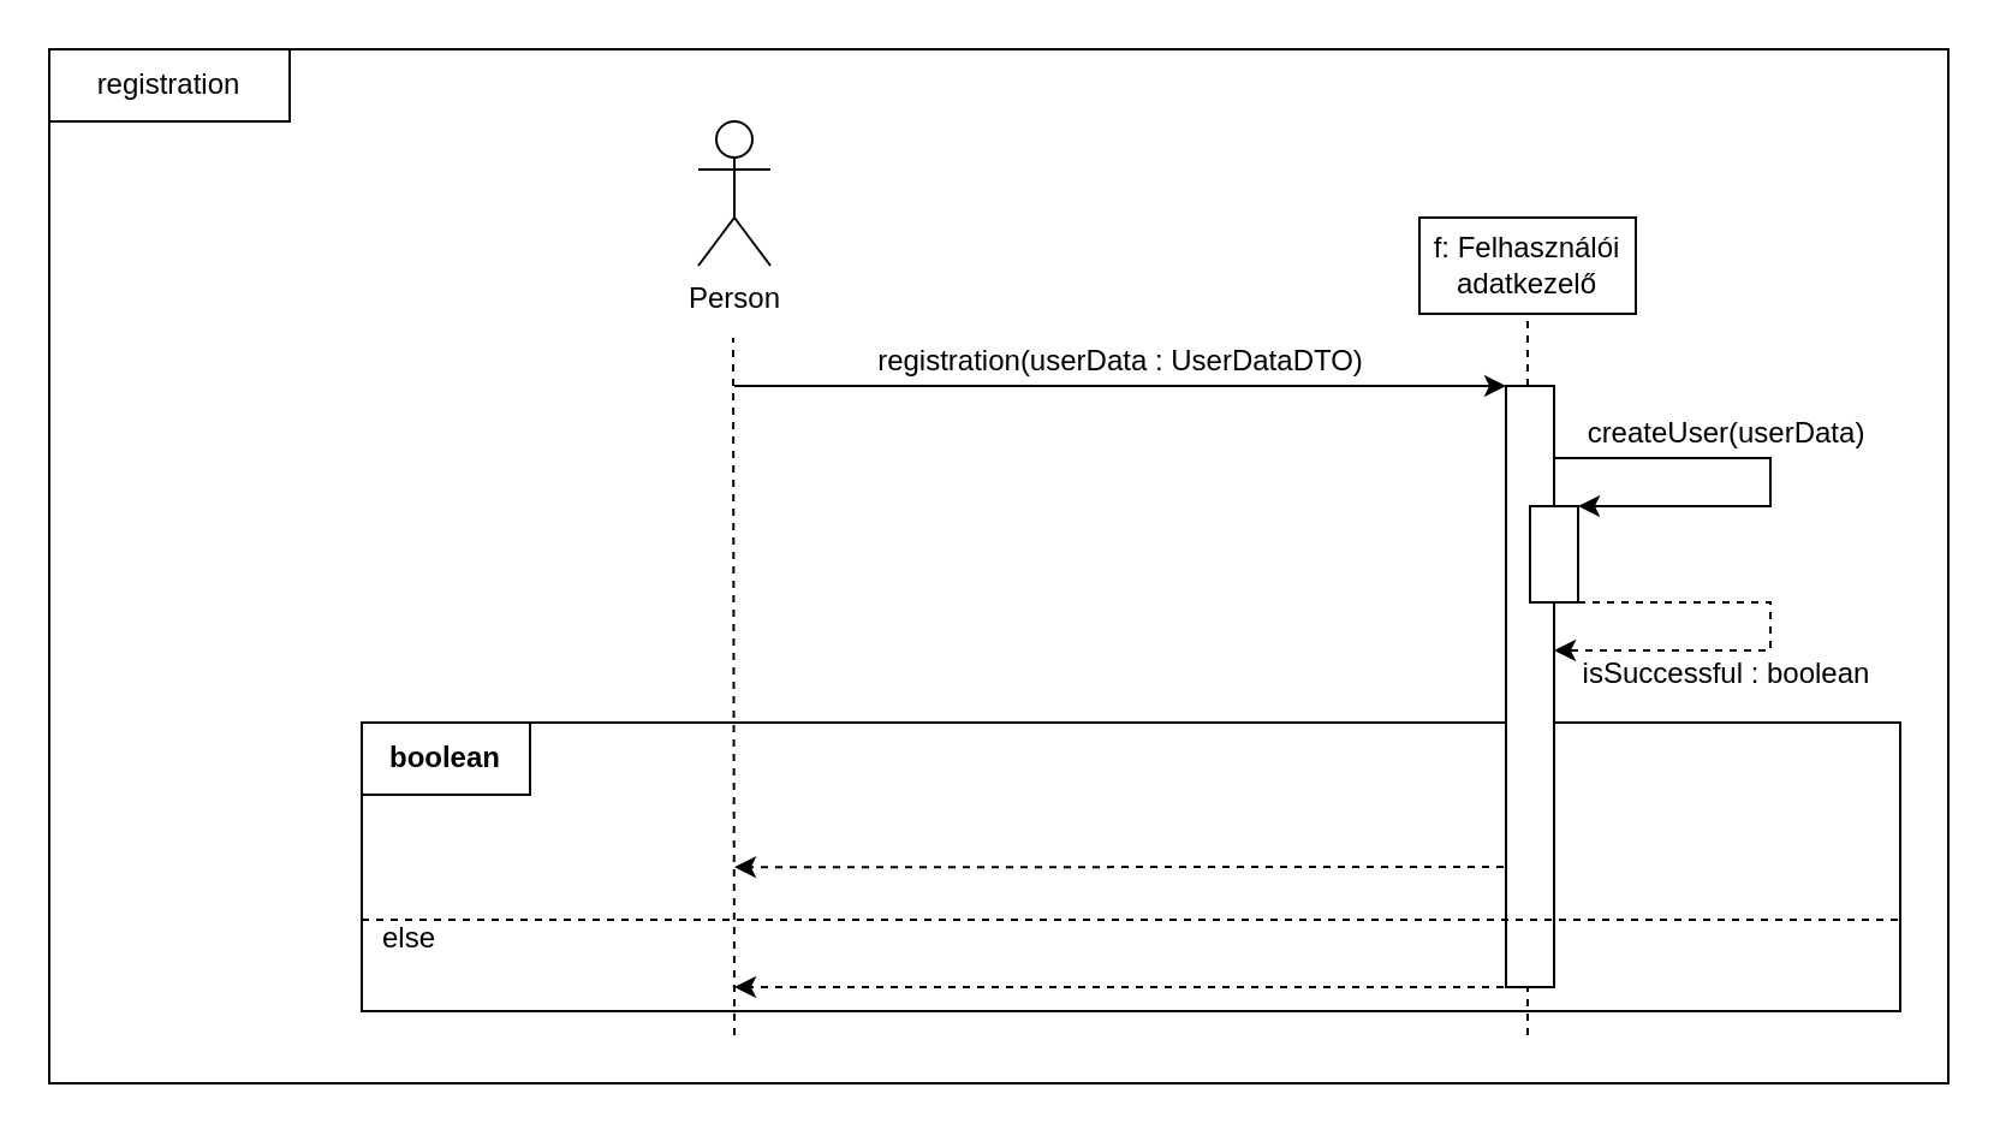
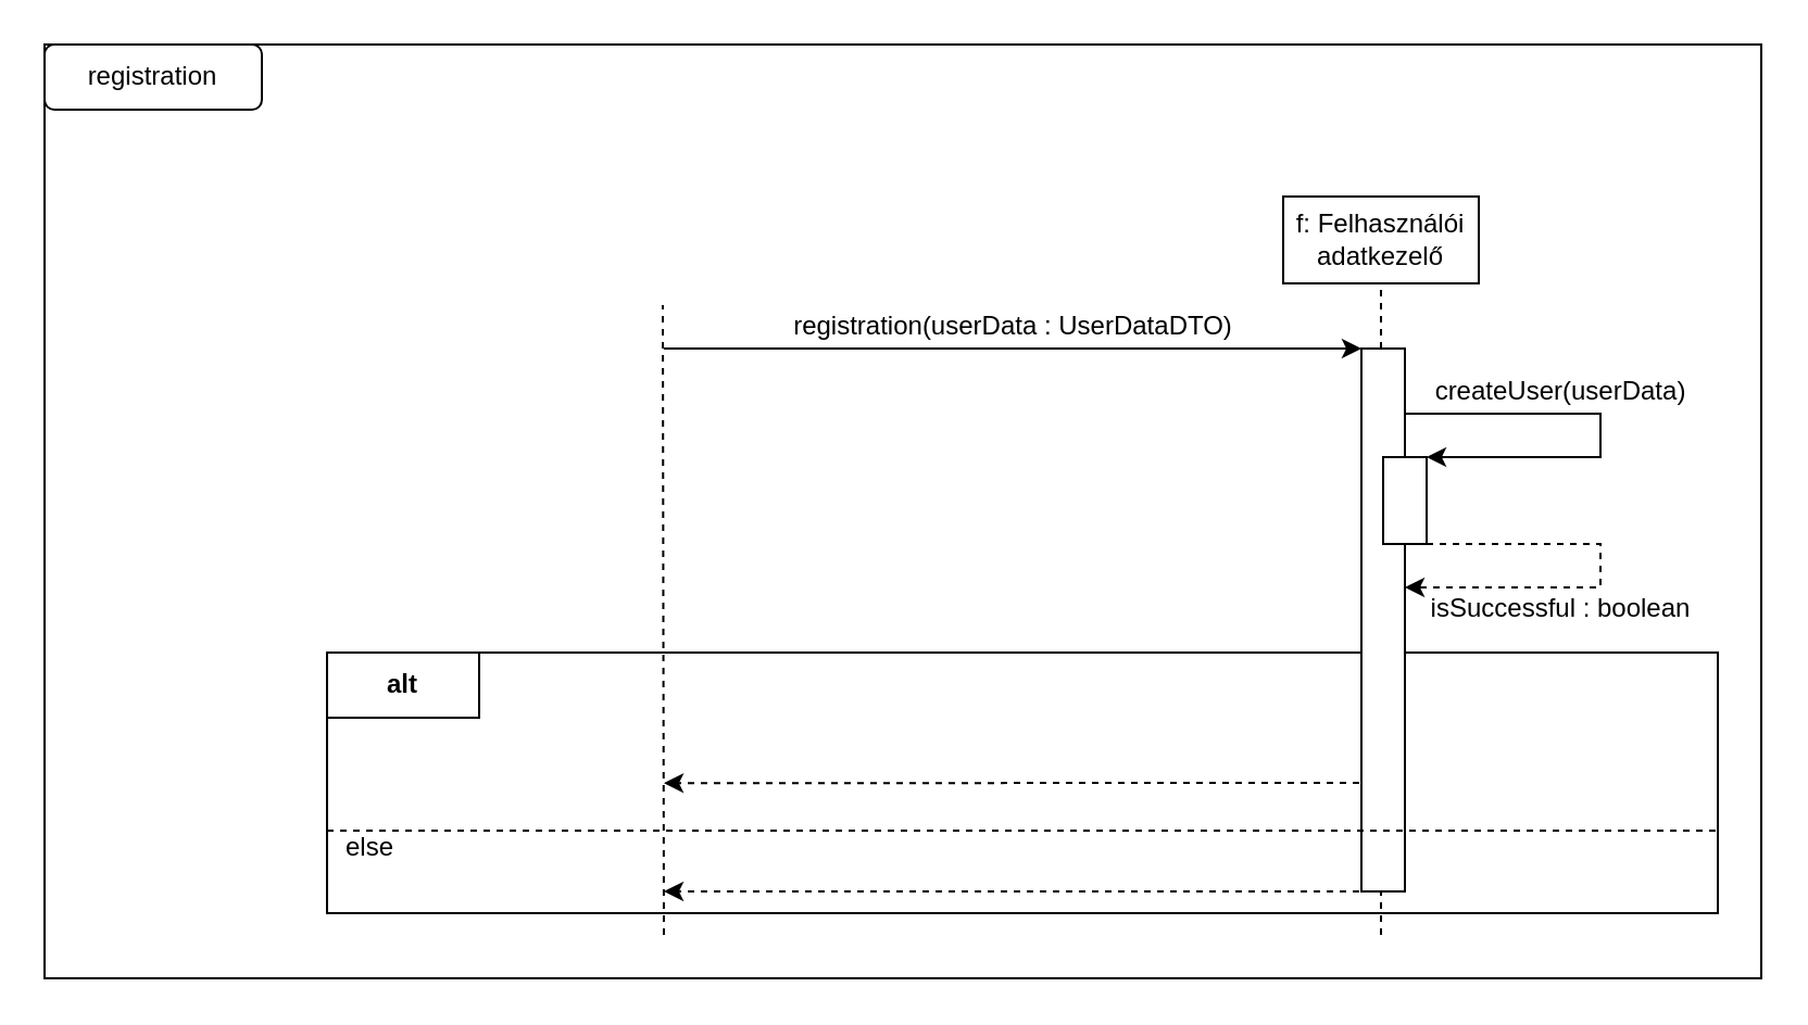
- <mxCell id="21" value="registration" style="rounded=0;whiteSpace=wrap;html=1;" parent="1" vertex="1"><mxGeometry width="100" height="30" as="geometry" x="20" y="20" /></mxCell>
+ <mxCell id="21" value="registration" style="whiteSpace=wrap;html=1;rounded=1;" parent="1" vertex="1"><mxGeometry width="100" height="30" as="geometry" x="20" y="20" /></mxCell>
- <mxCell id="4" value="Person" style="shape=umlActor;verticalLabelPosition=bottom;verticalAlign=top;html=1;outlineConnect=0;" parent="1" vertex="1"><mxGeometry x="290" y="50" width="30" height="60" as="geometry" /></mxCell>
- <mxCell id="16" value="&lt;b&gt;boolean&lt;/b&gt;" style="rounded=0;whiteSpace=wrap;html=1;" parent="1" vertex="1"><mxGeometry x="150" y="300" width="70" height="30" as="geometry" /></mxCell>
+ <mxCell id="16" value="&lt;b&gt;alt&lt;/b&gt;" style="rounded=0;whiteSpace=wrap;html=1;" parent="1" vertex="1"><mxGeometry x="150" y="300" width="70" height="30" as="geometry" /></mxCell>
